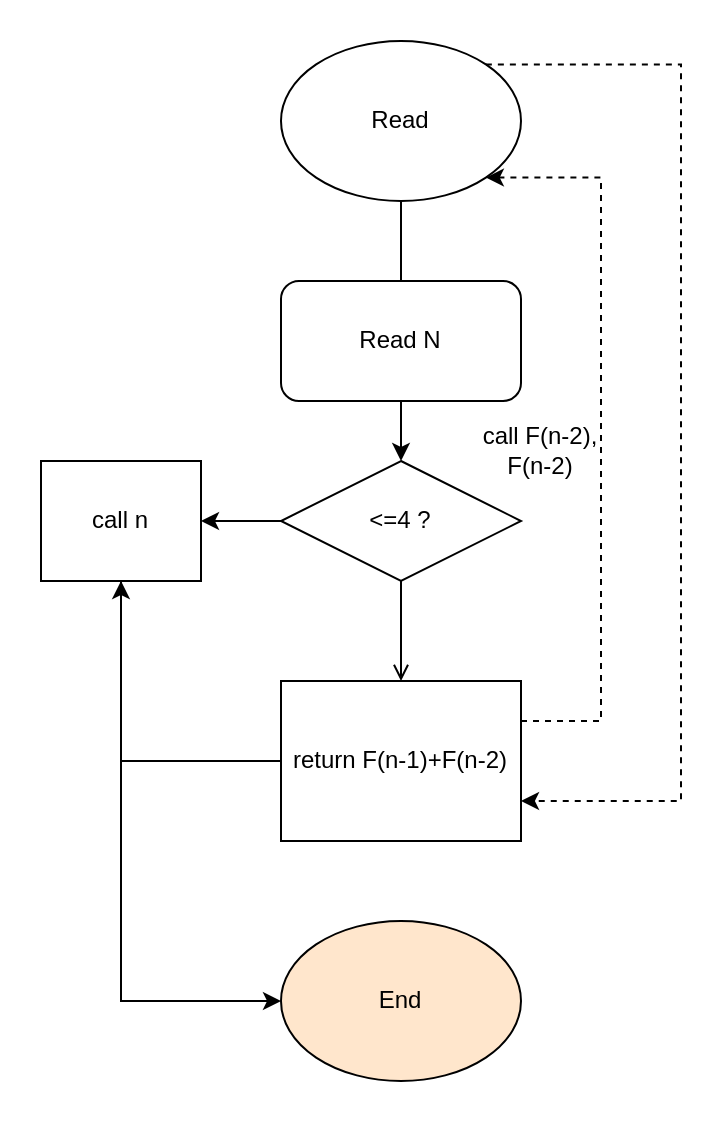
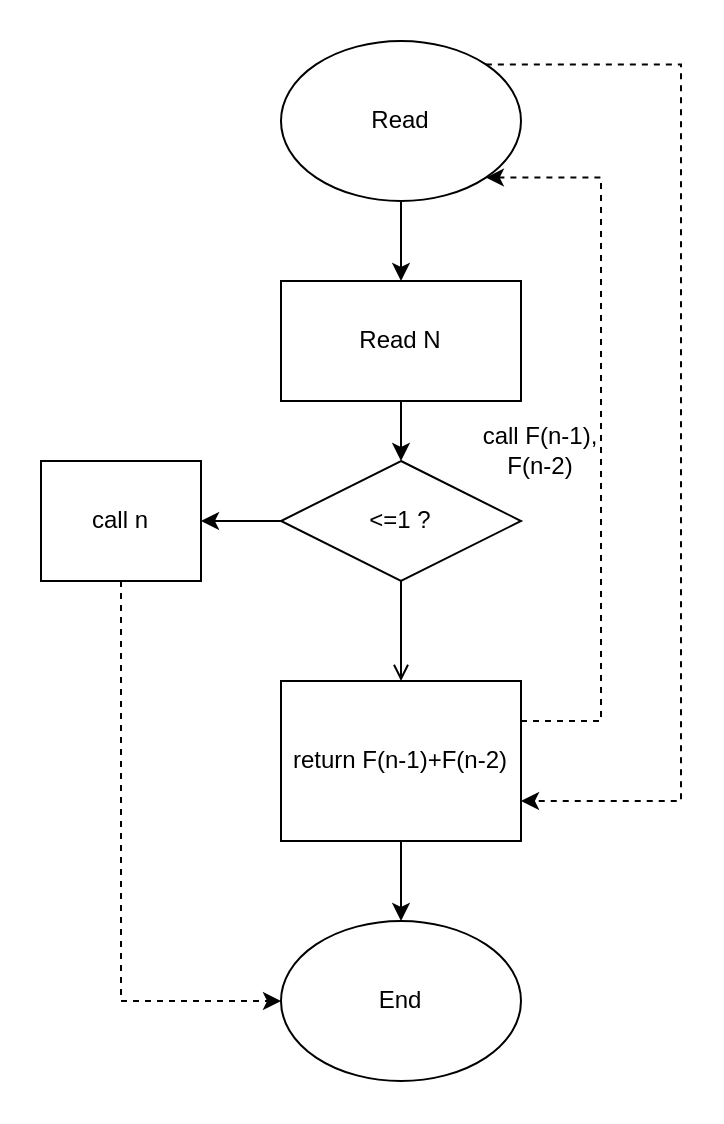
- <mxCell id="2" style="edgeStyle=orthogonalEdgeStyle;rounded=0;orthogonalLoop=1;jettySize=auto;html=1;entryX=0.5;entryY=0;entryDx=0;entryDy=0;endArrow=none;" edge="1" parent="1" source="4" target="6"><mxGeometry relative="1" as="geometry" /></mxCell>
+ <mxCell id="2" style="edgeStyle=orthogonalEdgeStyle;rounded=0;orthogonalLoop=1;jettySize=auto;html=1;entryX=0.5;entryY=0;entryDx=0;entryDy=0;" edge="1" parent="1" source="4" target="6"><mxGeometry relative="1" as="geometry" /></mxCell>
- <mxCell id="6" value="Read N" style="whiteSpace=wrap;html=1;rounded=1;" vertex="1" parent="1"><mxGeometry x="140" y="140" width="120" height="60" as="geometry" /></mxCell>
+ <mxCell id="6" value="Read N" style="rounded=0;whiteSpace=wrap;html=1;" vertex="1" parent="1"><mxGeometry x="140" y="140" width="120" height="60" as="geometry" /></mxCell>
- <mxCell id="15" value="call F(n-2), F(n-2)" style="text;strokeColor=none;align=center;fillColor=none;html=1;verticalAlign=middle;whiteSpace=wrap;rounded=0;" vertex="1" parent="1"><mxGeometry x="240" y="210" width="60" height="30" as="geometry" /></mxCell>
+ <mxCell id="15" value="call F(n-1), F(n-2)" style="text;strokeColor=none;align=center;fillColor=none;html=1;verticalAlign=middle;whiteSpace=wrap;rounded=0;" vertex="1" parent="1"><mxGeometry x="240" y="210" width="60" height="30" as="geometry" /></mxCell>
- <mxCell id="9" value="&amp;lt;=4 ?" style="rhombus;whiteSpace=wrap;html=1;" vertex="1" parent="1"><mxGeometry x="140" y="230" width="120" height="60" as="geometry" /></mxCell>
+ <mxCell id="9" value="&amp;lt;=1 ?" style="rhombus;whiteSpace=wrap;html=1;" vertex="1" parent="1"><mxGeometry x="140" y="230" width="120" height="60" as="geometry" /></mxCell>
- <mxCell id="13" value="" style="edgeStyle=orthogonalEdgeStyle;rounded=0;orthogonalLoop=1;jettySize=auto;html=1;" edge="1" parent="1" source="14" target="11"><mxGeometry relative="1" as="geometry" /></mxCell>
+ <mxCell id="13" value="" style="edgeStyle=orthogonalEdgeStyle;rounded=0;orthogonalLoop=1;jettySize=auto;html=1;" edge="1" parent="1" source="14" target="16"><mxGeometry relative="1" as="geometry" /></mxCell>
- <mxCell id="10" style="edgeStyle=orthogonalEdgeStyle;rounded=0;orthogonalLoop=1;jettySize=auto;html=1;entryX=0;entryY=0.5;entryDx=0;entryDy=0;" edge="1" parent="1" source="11" target="16"><mxGeometry relative="1" as="geometry"><Array as="points"><mxPoint x="60" y="500" /></Array></mxGeometry></mxCell>
+ <mxCell id="10" style="edgeStyle=orthogonalEdgeStyle;rounded=0;orthogonalLoop=1;jettySize=auto;html=1;entryX=0;entryY=0.5;entryDx=0;entryDy=0;dashed=1;" edge="1" parent="1" source="11" target="16"><mxGeometry relative="1" as="geometry"><Array as="points"><mxPoint x="60" y="500" /></Array></mxGeometry></mxCell>
- <mxCell id="16" value="End" style="ellipse;whiteSpace=wrap;html=1;fillColor=#ffe6cc;" vertex="1" parent="1"><mxGeometry x="140" y="460" width="120" height="80" as="geometry" /></mxCell>
+ <mxCell id="16" value="End" style="ellipse;whiteSpace=wrap;html=1;" vertex="1" parent="1"><mxGeometry x="140" y="460" width="120" height="80" as="geometry" /></mxCell>
